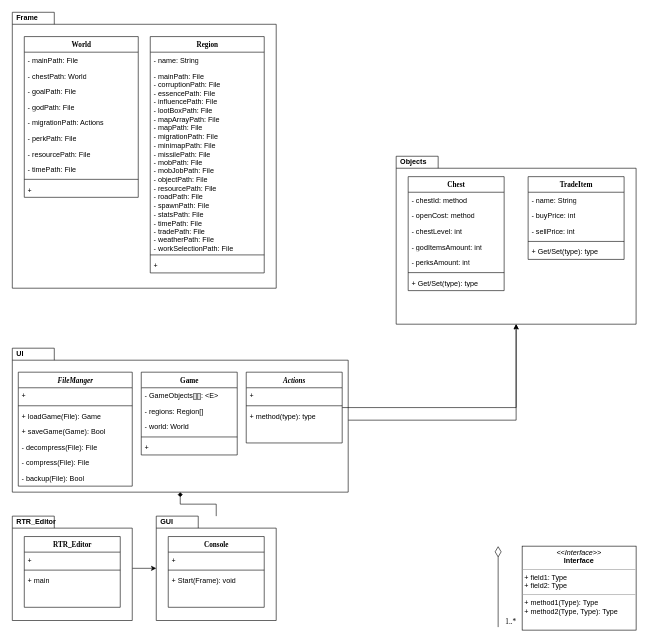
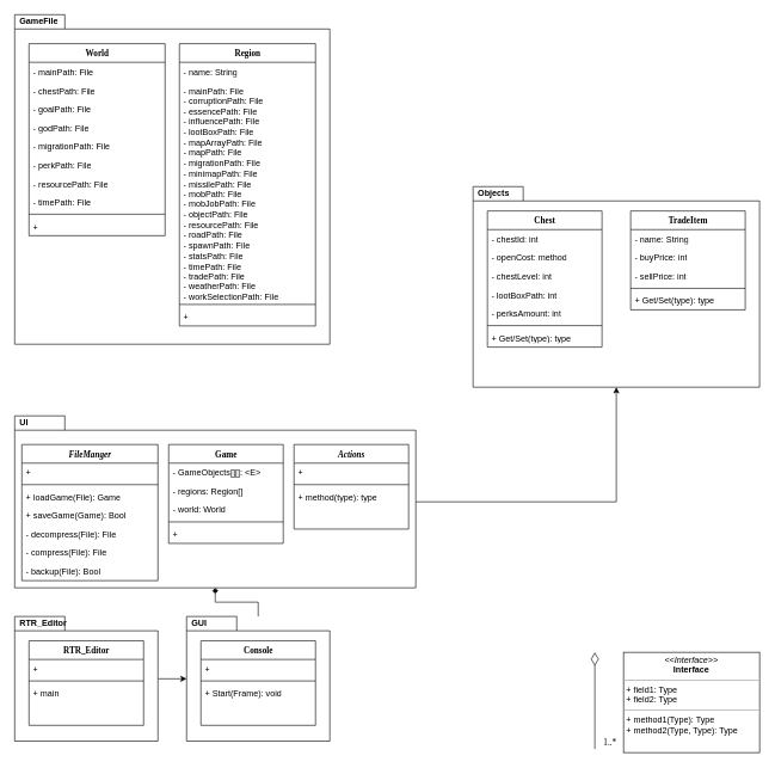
- <mxCell id="47" value="&lt;b&gt;Frame&lt;/b&gt;" style="shape=folder;xSize=90;align=left;spacingLeft=10;align=left;verticalAlign=top;spacingLeft=5;spacingTop=-4;tabWidth=70;tabHeight=20;tabPosition=left;html=1;strokeWidth=1;recursiveResize=0;" parent="1" vertex="1"><mxGeometry x="20" y="20" width="440" height="460" as="geometry" /></mxCell>
+ <mxCell id="47" value="&lt;b&gt;GameFile&lt;/b&gt;" style="shape=folder;xSize=90;align=left;spacingLeft=10;align=left;verticalAlign=top;spacingLeft=5;spacingTop=-4;tabWidth=70;tabHeight=20;tabPosition=left;html=1;strokeWidth=1;recursiveResize=0;" parent="1" vertex="1"><mxGeometry x="20" y="20" width="440" height="460" as="geometry" /></mxCell>
- <mxCell id="50" value="- chestPath: World" style="text;html=1;strokeColor=none;fillColor=none;align=left;verticalAlign=top;spacingLeft=4;spacingRight=4;whiteSpace=wrap;overflow=hidden;rotatable=0;points=[[0,0.5],[1,0.5]];portConstraint=eastwest;" vertex="1" parent="48"><mxGeometry y="52" width="190" height="26" as="geometry" /></mxCell>
+ <mxCell id="50" value="- chestPath: File" style="text;html=1;strokeColor=none;fillColor=none;align=left;verticalAlign=top;spacingLeft=4;spacingRight=4;whiteSpace=wrap;overflow=hidden;rotatable=0;points=[[0,0.5],[1,0.5]];portConstraint=eastwest;" vertex="1" parent="48"><mxGeometry y="52" width="190" height="26" as="geometry" /></mxCell>
- <mxCell id="53" value="- migrationPath: Actions" style="text;html=1;strokeColor=none;fillColor=none;align=left;verticalAlign=top;spacingLeft=4;spacingRight=4;whiteSpace=wrap;overflow=hidden;rotatable=0;points=[[0,0.5],[1,0.5]];portConstraint=eastwest;" vertex="1" parent="48"><mxGeometry y="130" width="190" height="26" as="geometry" /></mxCell>
+ <mxCell id="53" value="- migrationPath: File" style="text;html=1;strokeColor=none;fillColor=none;align=left;verticalAlign=top;spacingLeft=4;spacingRight=4;whiteSpace=wrap;overflow=hidden;rotatable=0;points=[[0,0.5],[1,0.5]];portConstraint=eastwest;" vertex="1" parent="48"><mxGeometry y="130" width="190" height="26" as="geometry" /></mxCell>
- <mxCell id="19" value="- chestId: method" style="text;html=1;strokeColor=none;fillColor=none;align=left;verticalAlign=top;spacingLeft=4;spacingRight=4;whiteSpace=wrap;overflow=hidden;rotatable=0;points=[[0,0.5],[1,0.5]];portConstraint=eastwest;" parent="18" vertex="1"><mxGeometry y="26" width="160" height="26" as="geometry" /></mxCell>
+ <mxCell id="19" value="- chestId: int" style="text;html=1;strokeColor=none;fillColor=none;align=left;verticalAlign=top;spacingLeft=4;spacingRight=4;whiteSpace=wrap;overflow=hidden;rotatable=0;points=[[0,0.5],[1,0.5]];portConstraint=eastwest;" parent="18" vertex="1"><mxGeometry y="26" width="160" height="26" as="geometry" /></mxCell>
- <mxCell id="22" value="- godItemsAmount: int" style="text;html=1;strokeColor=none;fillColor=none;align=left;verticalAlign=top;spacingLeft=4;spacingRight=4;whiteSpace=wrap;overflow=hidden;rotatable=0;points=[[0,0.5],[1,0.5]];portConstraint=eastwest;" parent="18" vertex="1"><mxGeometry y="104" width="160" height="26" as="geometry" /></mxCell>
+ <mxCell id="22" value="- lootBoxPath: int" style="text;html=1;strokeColor=none;fillColor=none;align=left;verticalAlign=top;spacingLeft=4;spacingRight=4;whiteSpace=wrap;overflow=hidden;rotatable=0;points=[[0,0.5],[1,0.5]];portConstraint=eastwest;" parent="18" vertex="1"><mxGeometry y="104" width="160" height="26" as="geometry" /></mxCell>
- <mxCell id="42" style="edgeStyle=orthogonalEdgeStyle;rounded=0;orthogonalLoop=1;jettySize=auto;html=1;" parent="1" source="43" target="17" edge="1"><mxGeometry relative="1" as="geometry" /></mxCell>
